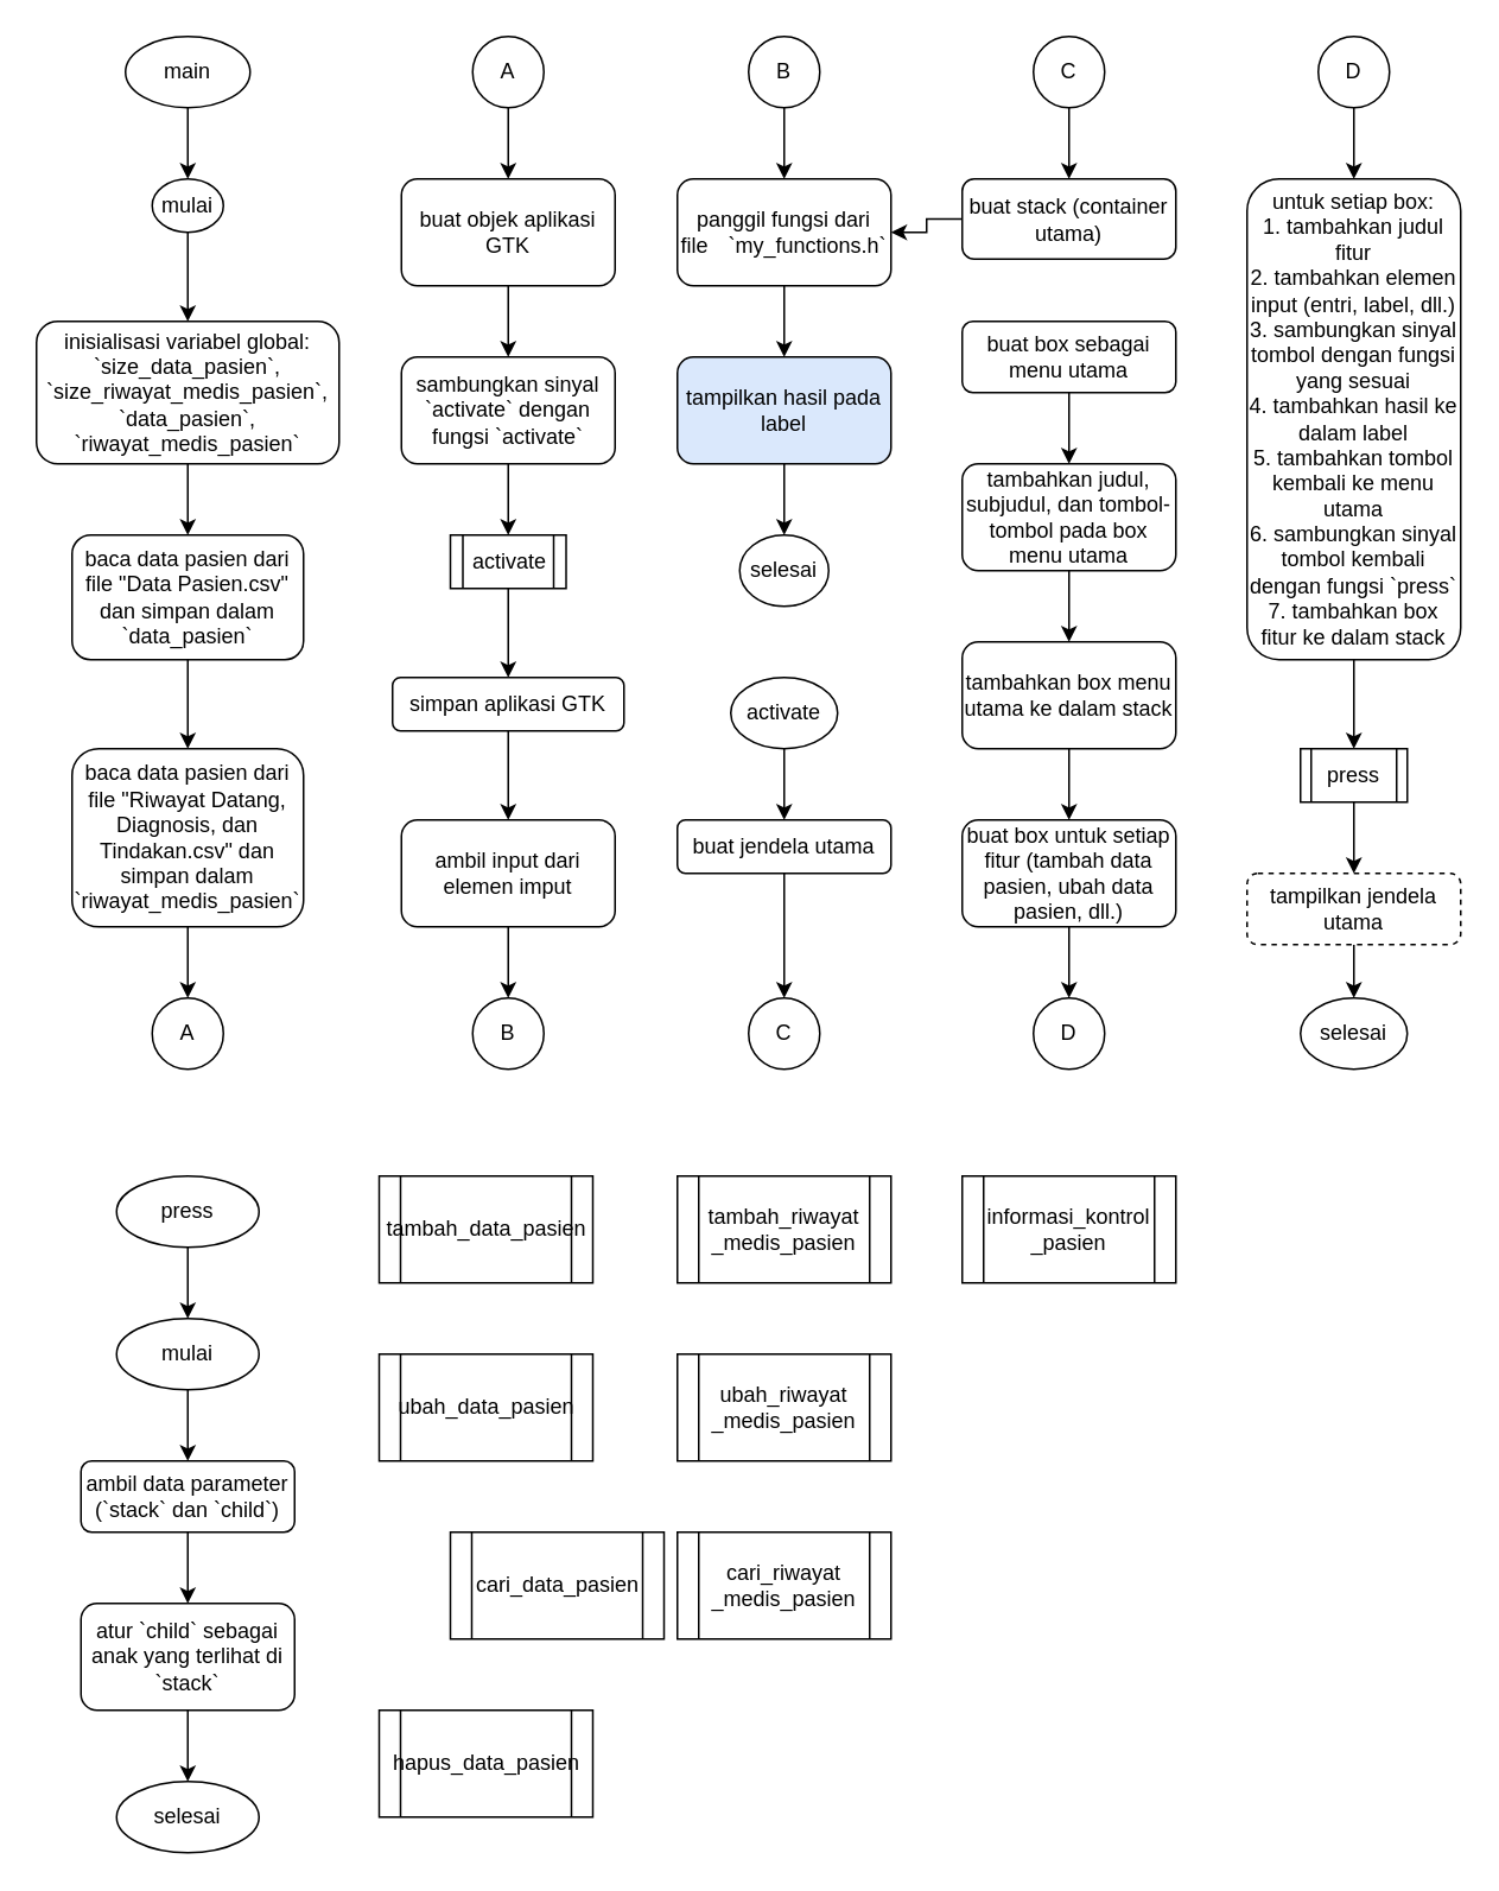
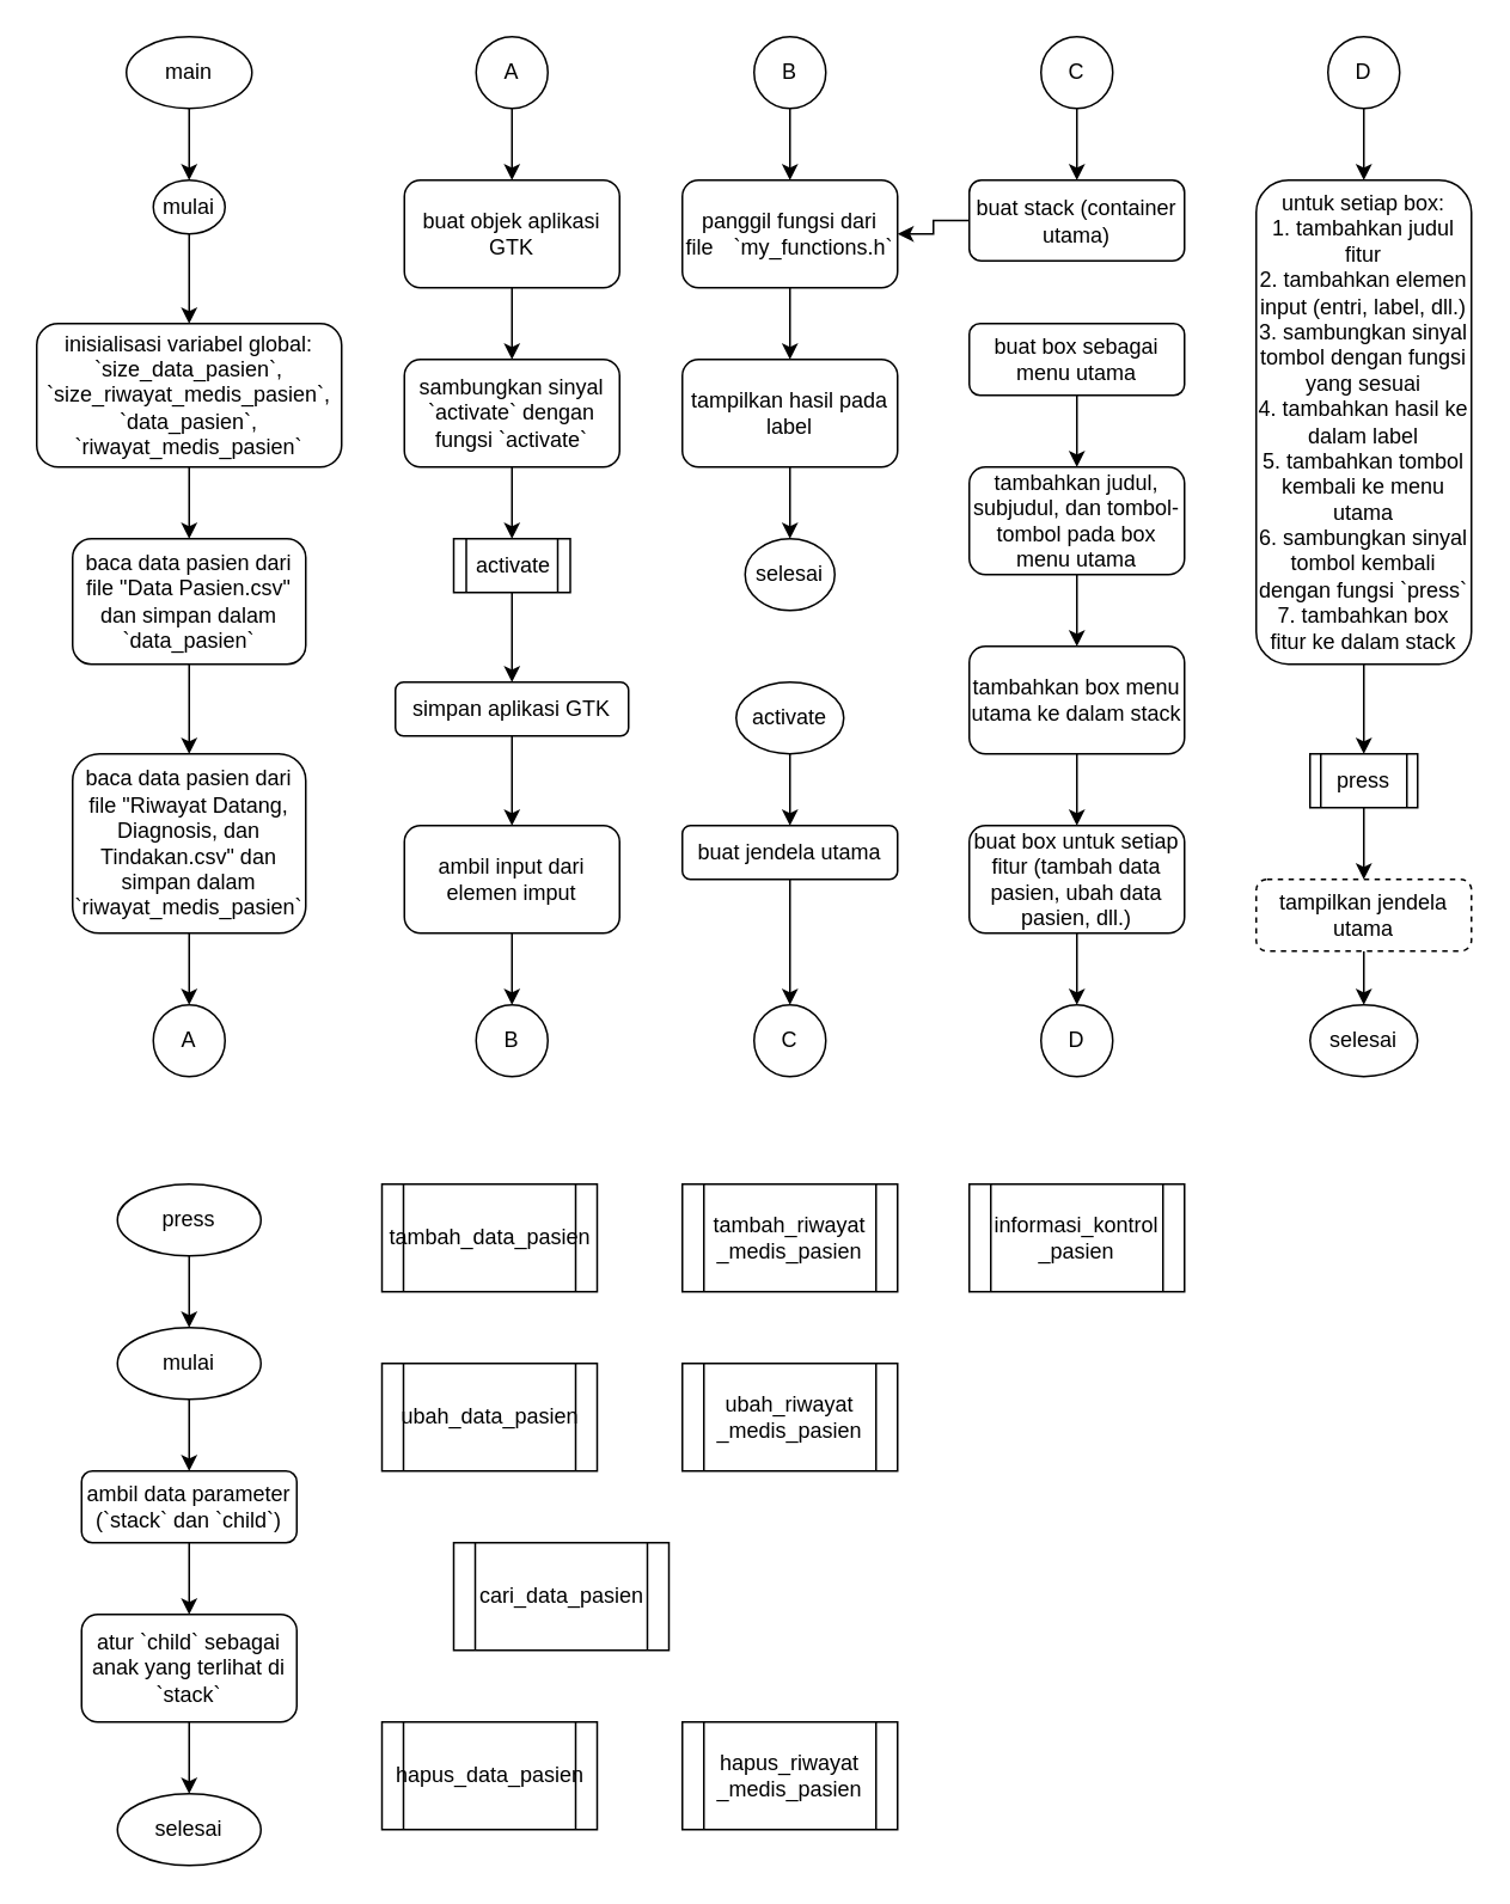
- <mxCell id="22" value="tampilkan hasil pada label" style="rounded=1;whiteSpace=wrap;html=1;fillColor=#dae8fc;" vertex="1" parent="1"><mxGeometry x="380" y="200" width="120" height="60" as="geometry" /></mxCell>
+ <mxCell id="22" value="tampilkan hasil pada label" style="rounded=1;whiteSpace=wrap;html=1;" vertex="1" parent="1"><mxGeometry x="380" y="200" width="120" height="60" as="geometry" /></mxCell>
- <mxCell id="75" value="cari_riwayat&lt;div&gt;_medis_pasien&lt;/div&gt;" style="shape=process;whiteSpace=wrap;html=1;backgroundOutline=1;" vertex="1" parent="1"><mxGeometry x="380" y="860" width="120" height="60" as="geometry" /></mxCell>
+ <mxCell id="76" value="hapus_riwayat&lt;div&gt;_medis_pasien&lt;/div&gt;" style="shape=process;whiteSpace=wrap;html=1;backgroundOutline=1;" vertex="1" parent="1"><mxGeometry x="380" y="960" width="120" height="60" as="geometry" /></mxCell>
